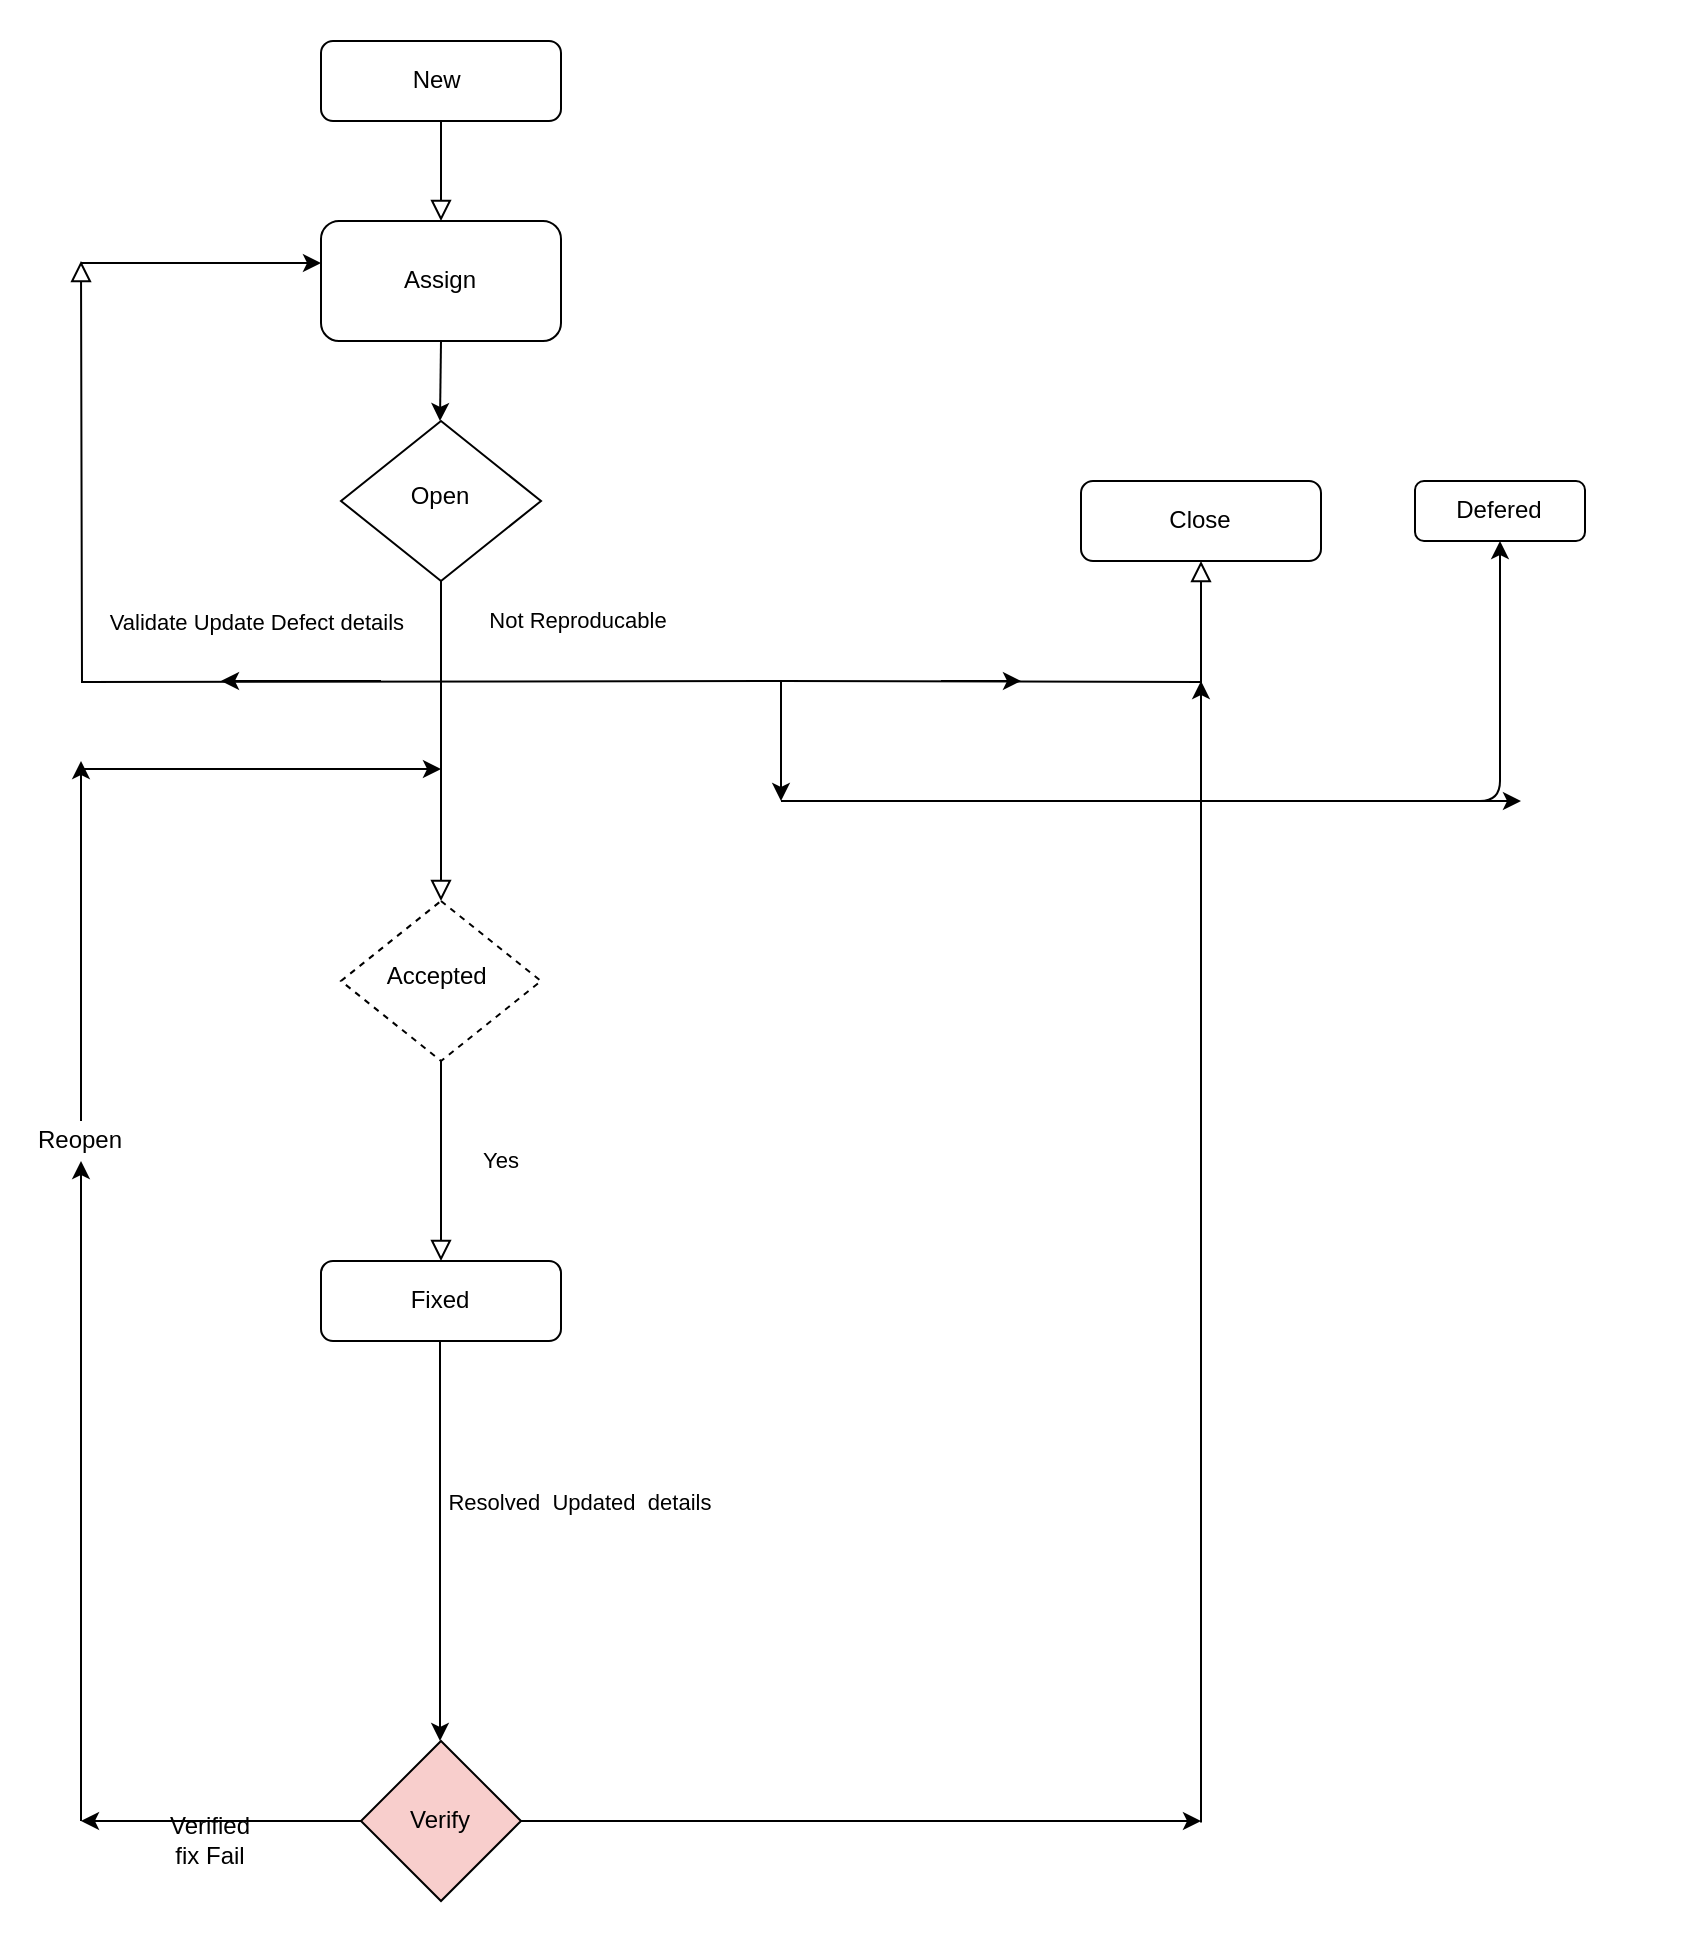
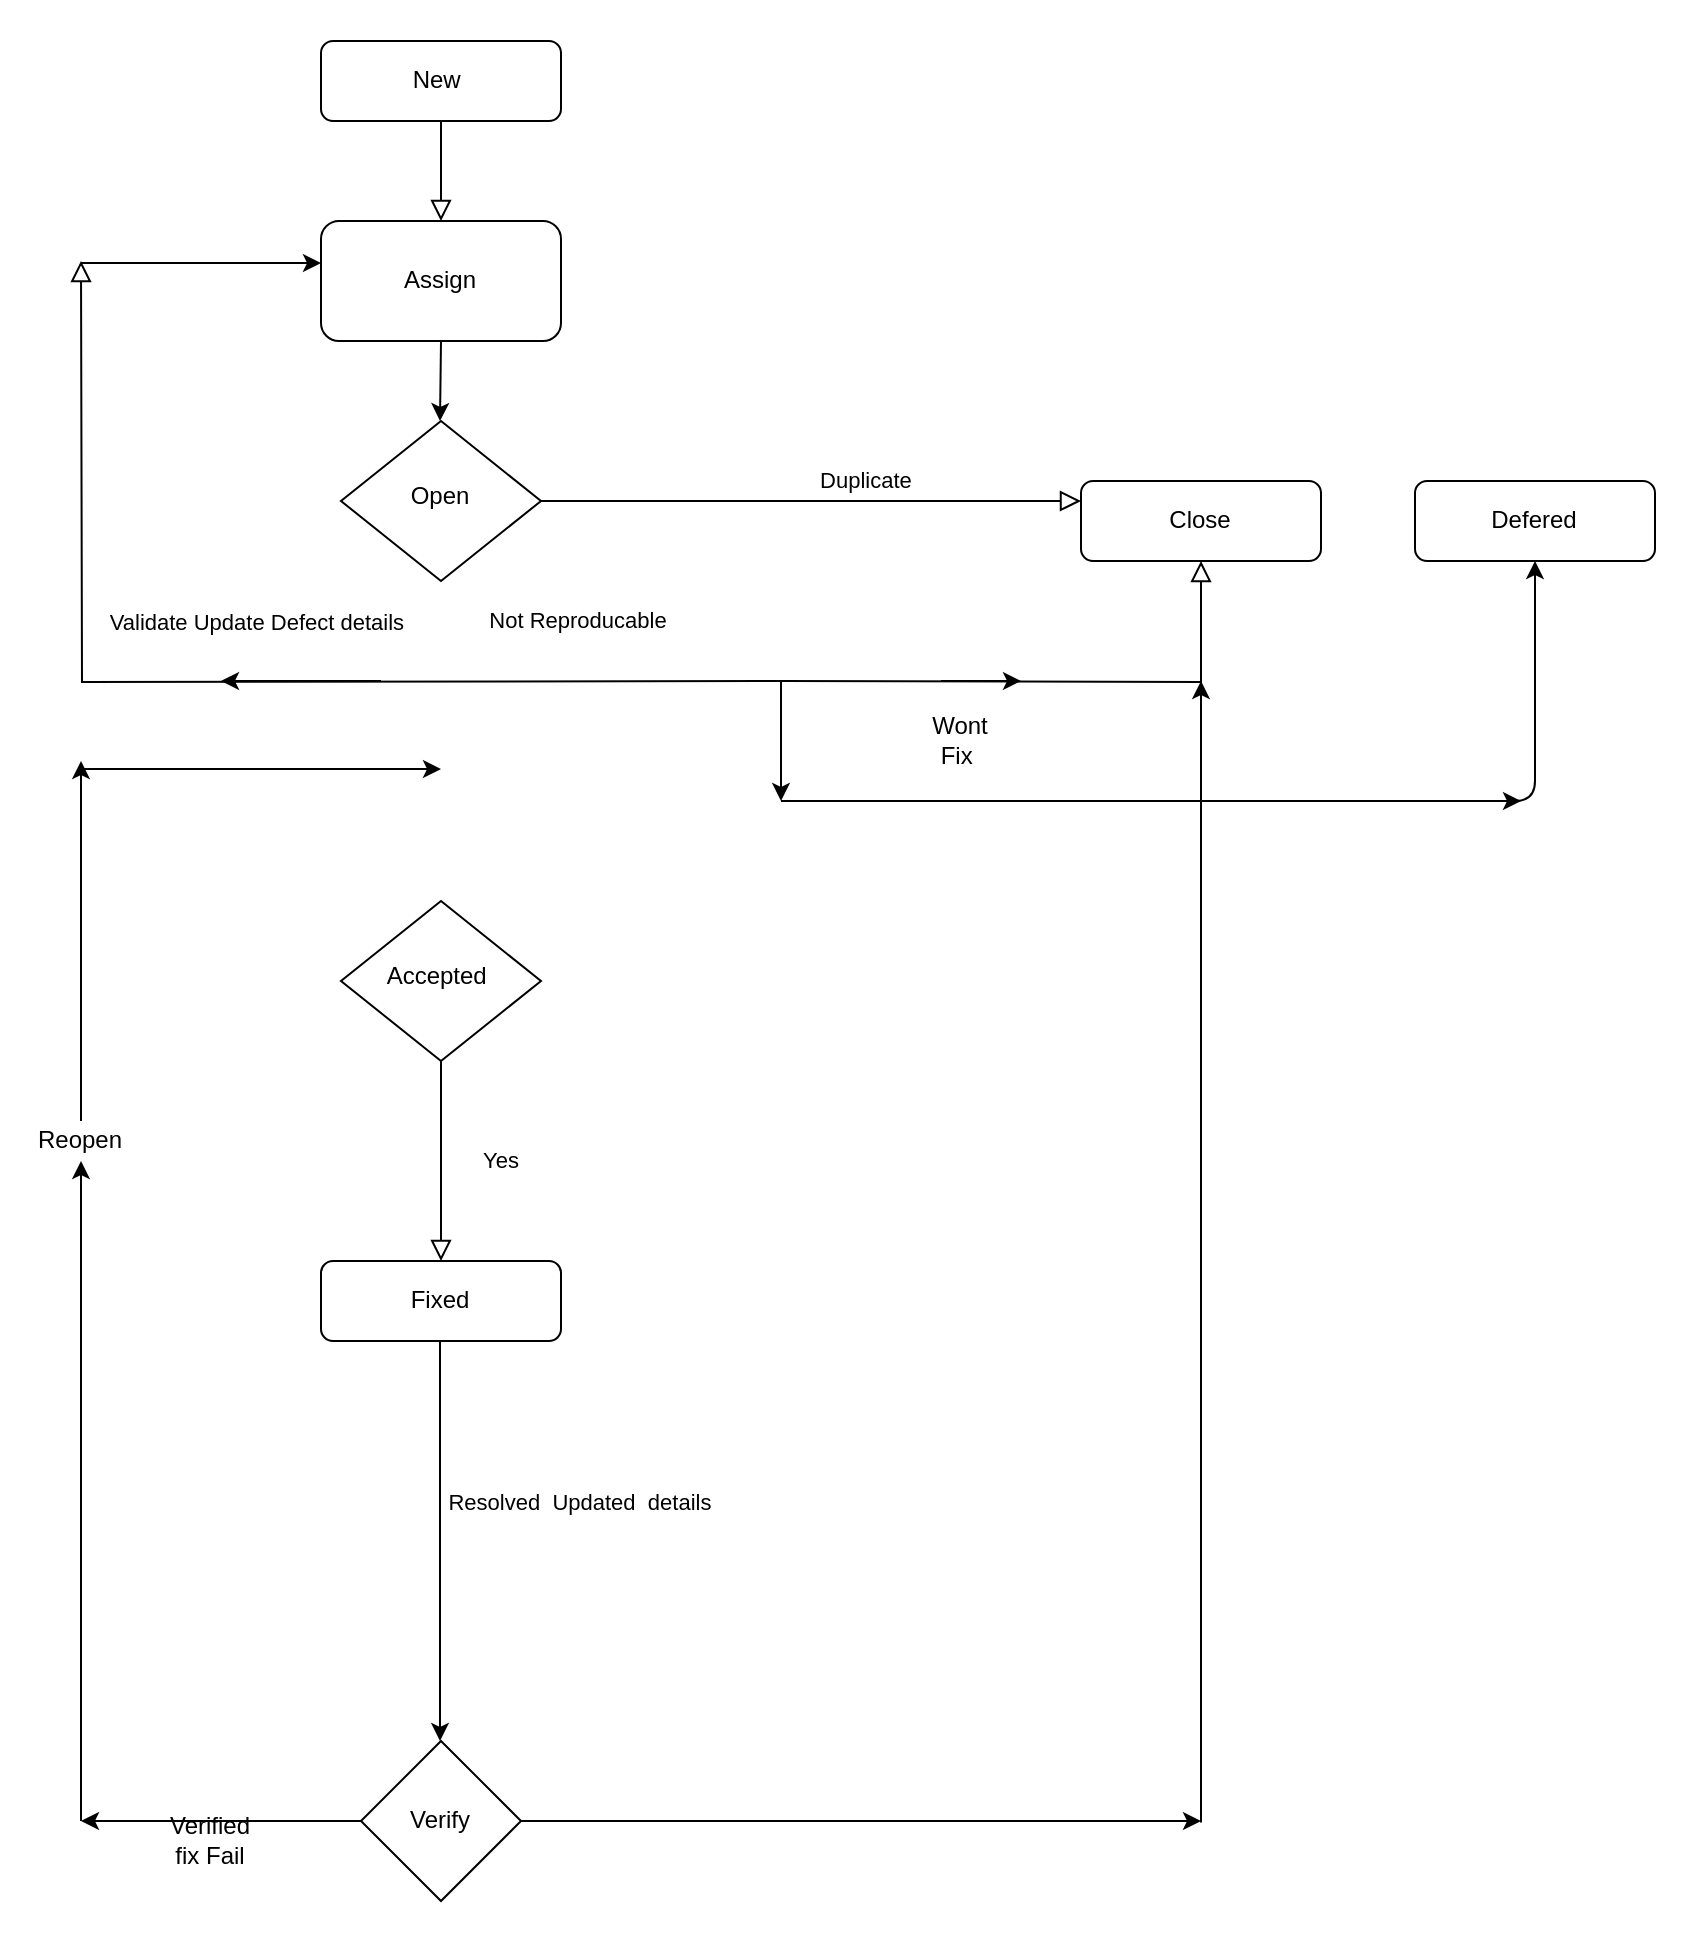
+ <mxCell id="5" value="Duplicate&amp;nbsp;" style="edgeStyle=orthogonalEdgeStyle;rounded=0;html=1;jettySize=auto;orthogonalLoop=1;fontSize=11;endArrow=block;endFill=0;endSize=8;strokeWidth=1;shadow=0;labelBackgroundColor=none;" parent="1" source="6" target="7" edge="1"><mxGeometry x="0.212" y="10" relative="1" as="geometry"><mxPoint as="offset" /><Array as="points"><mxPoint x="470" y="250" /><mxPoint x="470" y="250" /></Array></mxGeometry></mxCell>
- <mxCell id="22" value="Defered" style="rounded=1;whiteSpace=wrap;html=1;fontSize=12;glass=0;strokeWidth=1;shadow=0;" vertex="1" parent="1"><mxGeometry x="707" y="240" width="85" height="30" as="geometry" /></mxCell>
+ <mxCell id="22" value="Defered" style="rounded=1;whiteSpace=wrap;html=1;fontSize=12;glass=0;strokeWidth=1;shadow=0;" vertex="1" parent="1"><mxGeometry x="707" y="240" width="120" height="40" as="geometry" /></mxCell>
- <mxCell id="4" value="" style="rounded=0;html=1;jettySize=auto;orthogonalLoop=1;fontSize=11;endArrow=block;endFill=0;endSize=8;strokeWidth=1;shadow=0;labelBackgroundColor=none;edgeStyle=orthogonalEdgeStyle;" parent="1" source="6" target="9" edge="1"><mxGeometry x="0.375" y="20" relative="1" as="geometry"><mxPoint as="offset" /></mxGeometry></mxCell>
+ <mxCell id="19" value="Wont Fix&amp;nbsp;" style="text;html=1;strokeColor=none;fillColor=none;align=center;verticalAlign=middle;whiteSpace=wrap;rounded=0;" vertex="1" parent="1"><mxGeometry x="460" y="360" width="40" height="20" as="geometry" /></mxCell>
- <mxCell id="9" value="Accepted&amp;nbsp;" style="rhombus;whiteSpace=wrap;html=1;shadow=0;fontFamily=Helvetica;fontSize=12;align=center;strokeWidth=1;spacing=6;spacingTop=-4;dashed=1;" parent="1" vertex="1"><mxGeometry x="170" y="450" width="100" height="80" as="geometry" /></mxCell>
+ <mxCell id="9" value="Accepted&amp;nbsp;" style="rhombus;whiteSpace=wrap;html=1;shadow=0;fontFamily=Helvetica;fontSize=12;align=center;strokeWidth=1;spacing=6;spacingTop=-4;" parent="1" vertex="1"><mxGeometry x="170" y="450" width="100" height="80" as="geometry" /></mxCell>
- <mxCell id="26" value="Verify" style="rhombus;whiteSpace=wrap;html=1;fillColor=#f8cecc;" vertex="1" parent="1"><mxGeometry x="180" y="870" width="80" height="80" as="geometry" /></mxCell>
+ <mxCell id="26" value="Verify" style="rhombus;whiteSpace=wrap;html=1;" vertex="1" parent="1"><mxGeometry x="180" y="870" width="80" height="80" as="geometry" /></mxCell>
